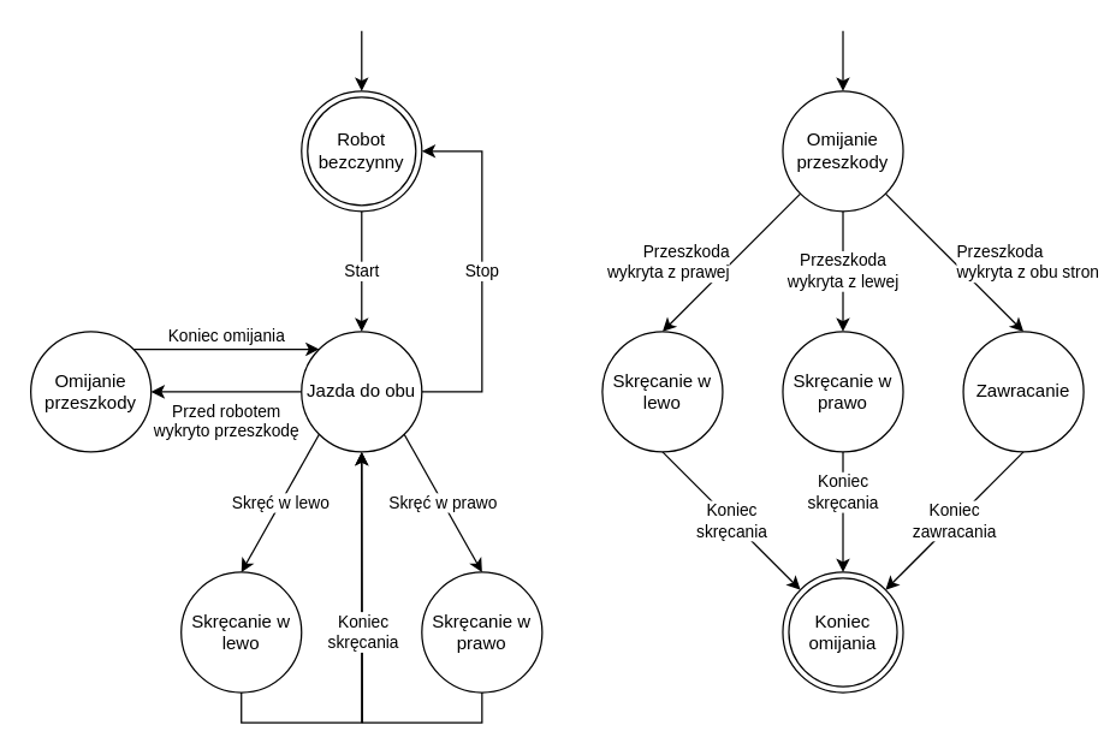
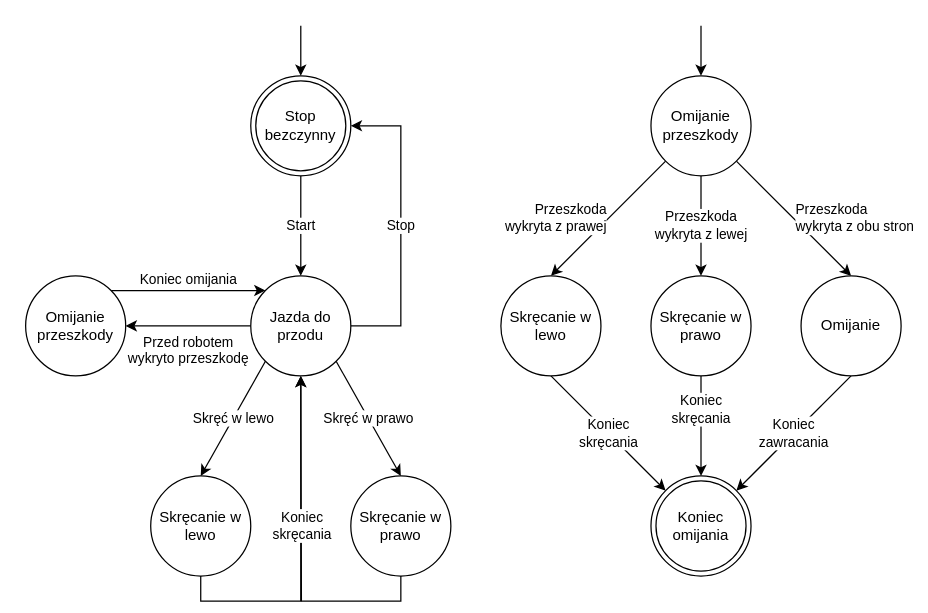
- <mxCell id="10" value="Robot bezczynny" style="ellipse;shape=doubleEllipse;whiteSpace=wrap;html=1;aspect=fixed;strokeColor=#000000;" vertex="1" parent="1"><mxGeometry x="200" y="60" width="80" height="80" as="geometry" /></mxCell>
+ <mxCell id="10" value="Stop bezczynny" style="ellipse;shape=doubleEllipse;whiteSpace=wrap;html=1;aspect=fixed;strokeColor=#000000;" vertex="1" parent="1"><mxGeometry x="200" y="60" width="80" height="80" as="geometry" /></mxCell>
- <mxCell id="8" value="Jazda do obu" style="ellipse;whiteSpace=wrap;html=1;aspect=fixed;" vertex="1" parent="1"><mxGeometry x="200" y="220" width="80" height="80" as="geometry" /></mxCell>
+ <mxCell id="8" value="Jazda do przodu" style="ellipse;whiteSpace=wrap;html=1;aspect=fixed;" vertex="1" parent="1"><mxGeometry x="200" y="220" width="80" height="80" as="geometry" /></mxCell>
- <mxCell id="28" value="Zawracanie" style="ellipse;whiteSpace=wrap;html=1;aspect=fixed;strokeColor=#000000;" vertex="1" parent="1"><mxGeometry x="640" y="220" width="80" height="80" as="geometry" /></mxCell>
+ <mxCell id="28" value="Omijanie" style="ellipse;whiteSpace=wrap;html=1;aspect=fixed;strokeColor=#000000;" vertex="1" parent="1"><mxGeometry x="640" y="220" width="80" height="80" as="geometry" /></mxCell>
